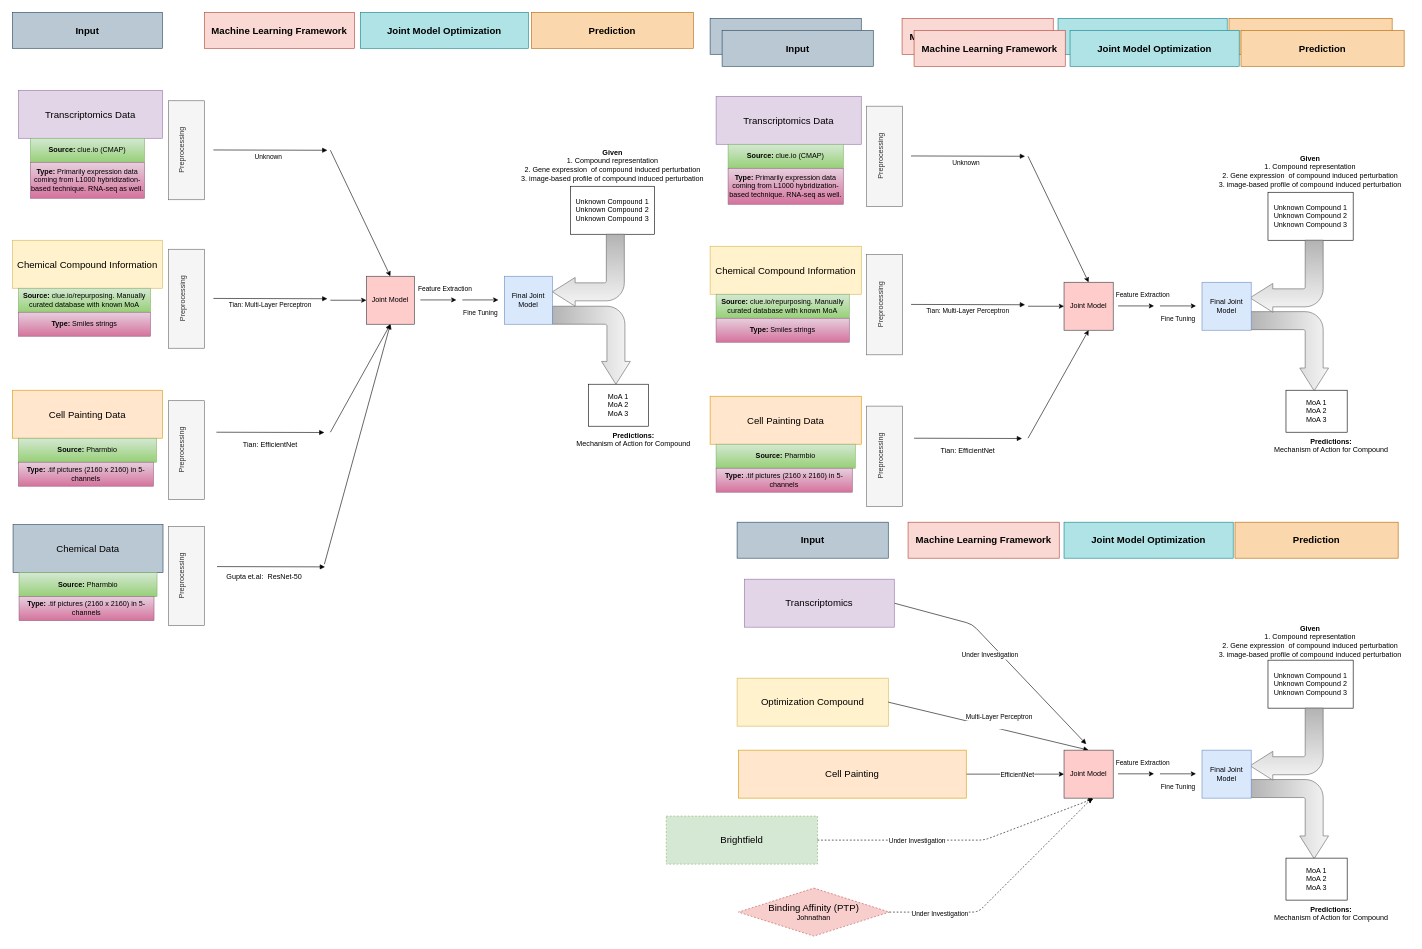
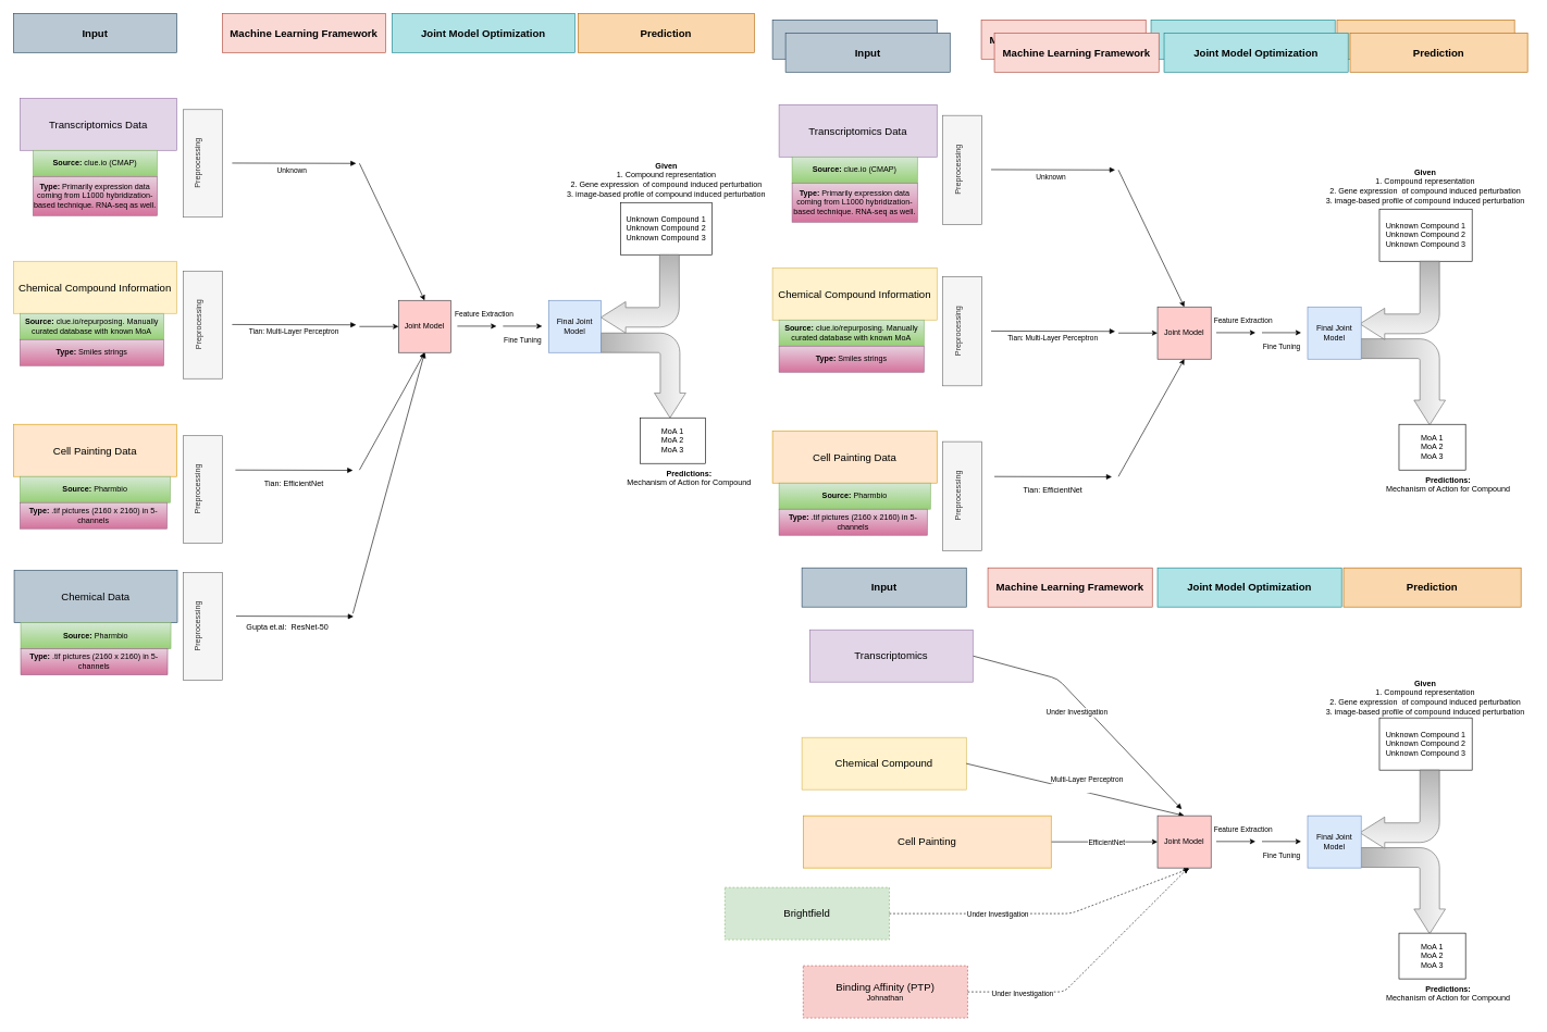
- <mxCell id="76" value="&lt;font style=&quot;font-size: 16px;&quot;&gt;Optimization Compound&lt;br&gt;&lt;/font&gt;" style="rounded=0;whiteSpace=wrap;html=1;fillColor=#fff2cc;strokeColor=#d6b656;" vertex="1" parent="1"><mxGeometry x="1228" y="1130" width="252" height="80" as="geometry" /></mxCell>
+ <mxCell id="76" value="&lt;font style=&quot;font-size: 16px;&quot;&gt;Chemical Compound&lt;br&gt;&lt;/font&gt;" style="rounded=0;whiteSpace=wrap;html=1;fillColor=#fff2cc;strokeColor=#d6b656;" vertex="1" parent="1"><mxGeometry x="1228" y="1130" width="252" height="80" as="geometry" /></mxCell>
- <mxCell id="100" value="&lt;div&gt;&lt;font style=&quot;font-size: 16px;&quot;&gt;Binding Affinity (PTP)&lt;/font&gt;&lt;/div&gt;&lt;div style=&quot;&quot;&gt;&lt;font style=&quot;font-size: 12px;&quot;&gt;Johnathan &lt;br&gt;&lt;/font&gt;&lt;/div&gt;" style="rhombus;whiteSpace=wrap;html=1;fillColor=#f8cecc;strokeColor=#b85450;dashed=1;" vertex="1" parent="1"><mxGeometry x="1230" y="1480" width="252" height="80" as="geometry" /></mxCell>
+ <mxCell id="100" value="&lt;div&gt;&lt;font style=&quot;font-size: 16px;&quot;&gt;Binding Affinity (PTP)&lt;/font&gt;&lt;/div&gt;&lt;div style=&quot;&quot;&gt;&lt;font style=&quot;font-size: 12px;&quot;&gt;Johnathan &lt;br&gt;&lt;/font&gt;&lt;/div&gt;" style="rounded=0;whiteSpace=wrap;html=1;fillColor=#f8cecc;strokeColor=#b85450;dashed=1;" vertex="1" parent="1"><mxGeometry x="1230" y="1480" width="252" height="80" as="geometry" /></mxCell>
